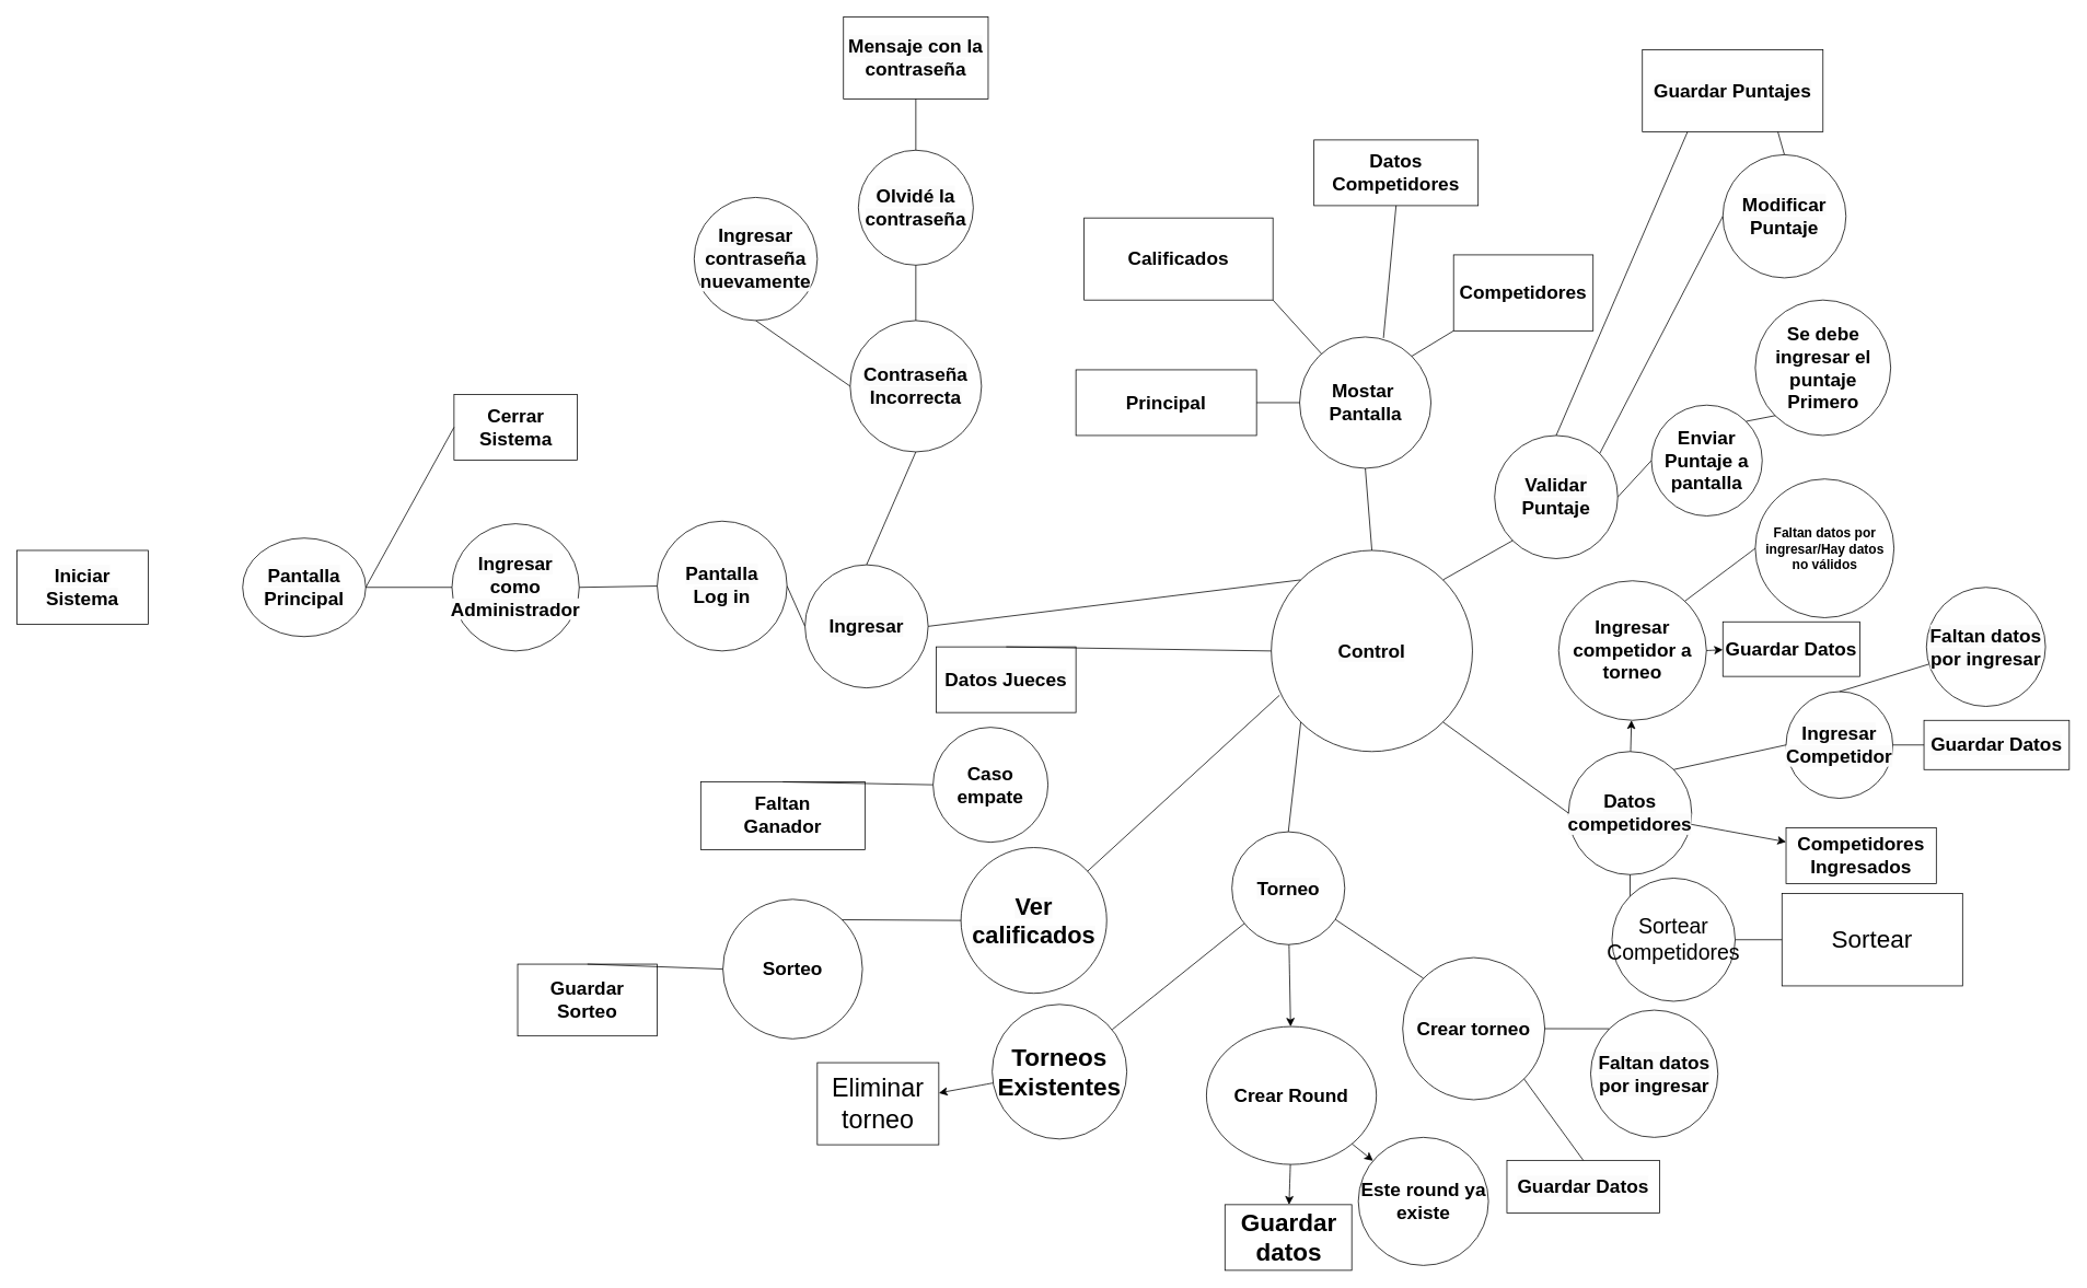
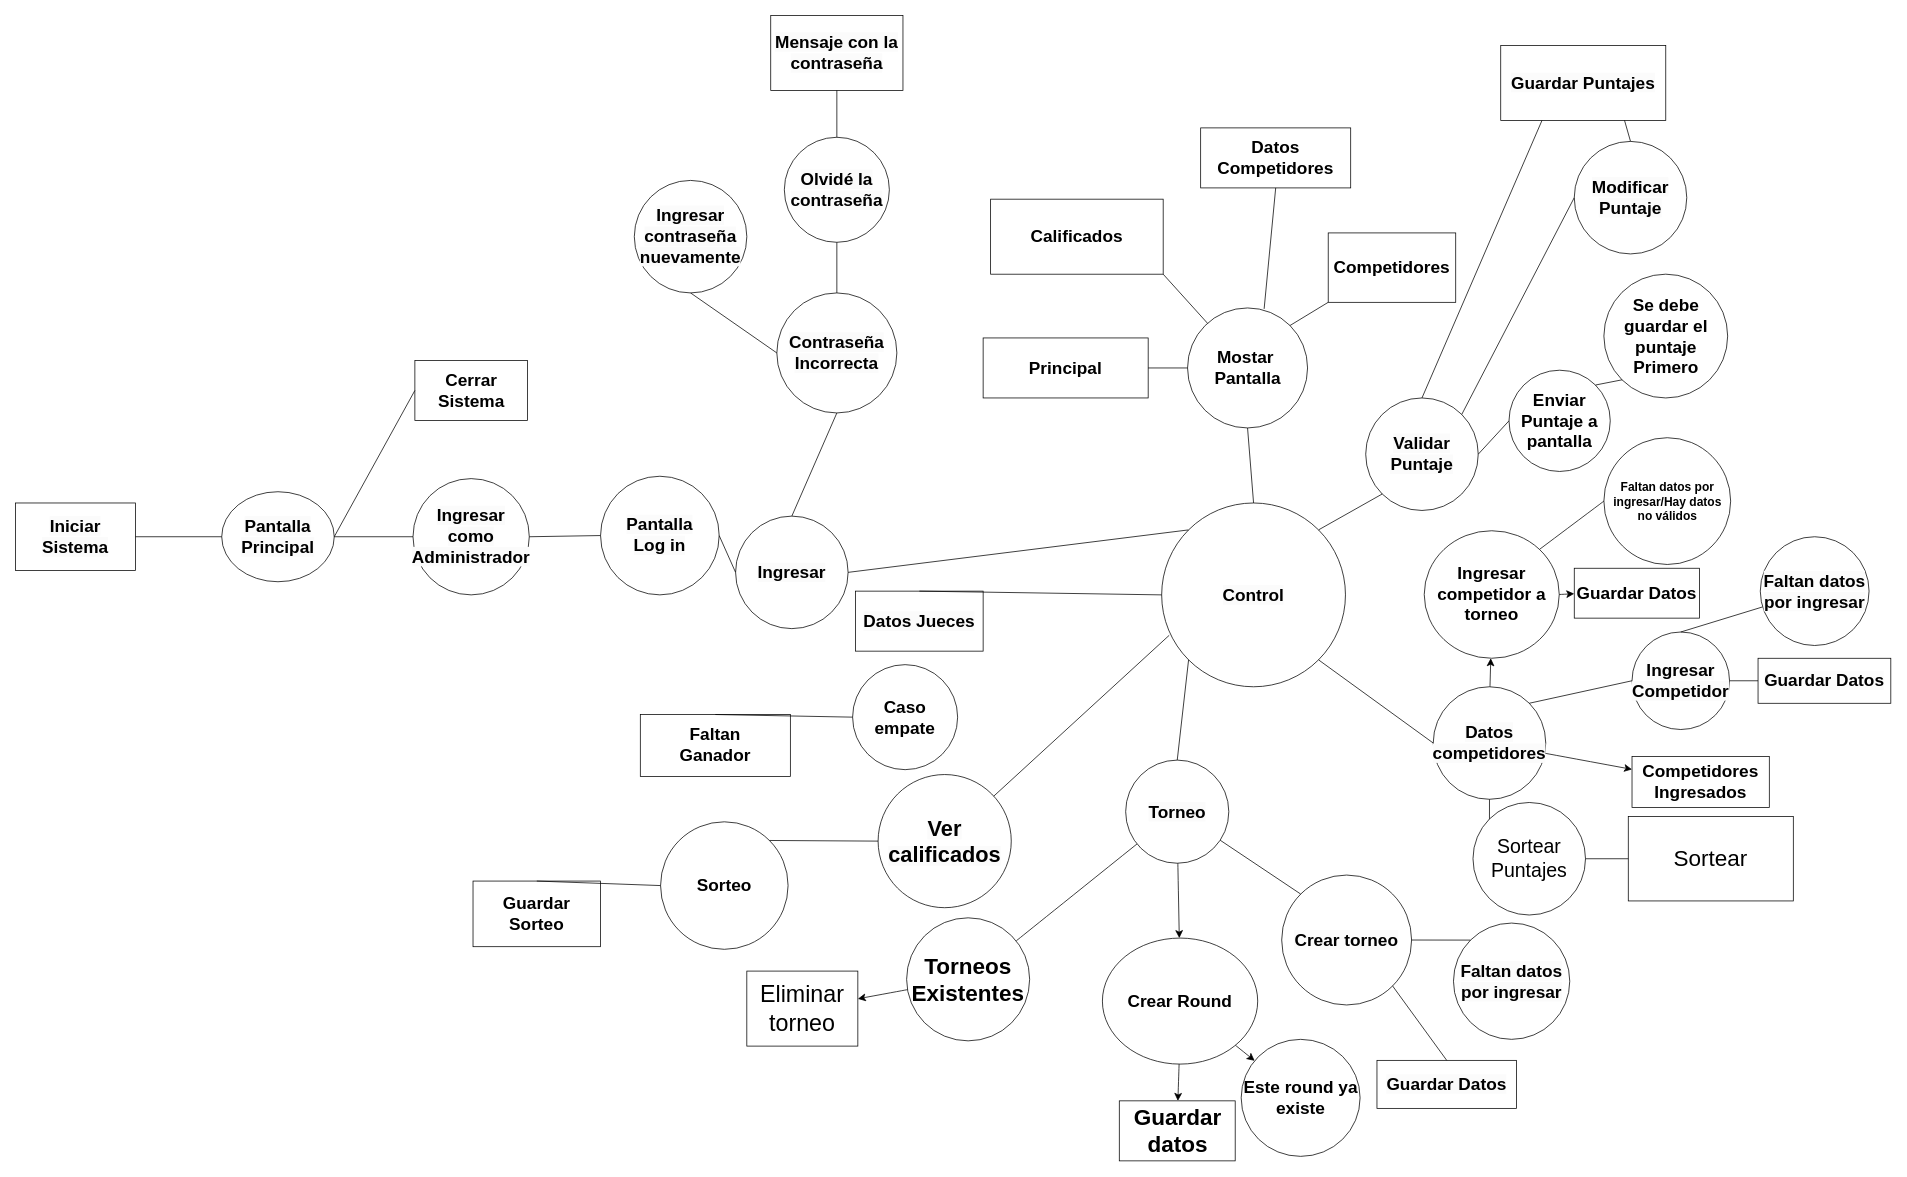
- <mxCell id="68" value="Se debe ingresar el puntaje Primero" style="ellipse;whiteSpace=wrap;html=1;aspect=fixed;fontSize=23;fontStyle=1;strokeColor=default;shadow=0;fillColor=none;" vertex="1" parent="1"><mxGeometry x="2137.5" y="365" width="165" height="165" as="geometry" /></mxCell>
+ <mxCell id="68" value="Se debe guardar el puntaje Primero" style="ellipse;whiteSpace=wrap;html=1;aspect=fixed;fontSize=23;fontStyle=1;strokeColor=default;shadow=0;fillColor=none;" vertex="1" parent="1"><mxGeometry x="2137.5" y="365" width="165" height="165" as="geometry" /></mxCell>
+ <mxCell id="3" value="" style="endArrow=none;html=1;rounded=0;exitX=1;exitY=0.5;exitDx=0;exitDy=0;fontSize=23;fontStyle=1;strokeColor=default;shadow=0;" edge="1" parent="1" source="2" target="4"><mxGeometry width="50" height="50" relative="1" as="geometry"><mxPoint x="270" y="940" as="sourcePoint" /><mxPoint x="120" y="700" as="targetPoint" /></mxGeometry></mxCell>
- <mxCell id="73" value="&lt;font style=&quot;font-size: 26px;&quot;&gt;Sortear Competidores&lt;/font&gt;" style="ellipse;whiteSpace=wrap;html=1;aspect=fixed;strokeColor=default;shadow=0;fillColor=none;" vertex="1" parent="1"><mxGeometry x="1963" y="1069.25" width="150" height="150" as="geometry" /></mxCell>
+ <mxCell id="73" value="&lt;font style=&quot;font-size: 26px;&quot;&gt;Sortear Puntajes&lt;/font&gt;" style="ellipse;whiteSpace=wrap;html=1;aspect=fixed;strokeColor=default;shadow=0;fillColor=none;" vertex="1" parent="1"><mxGeometry x="1963" y="1069.25" width="150" height="150" as="geometry" /></mxCell>
